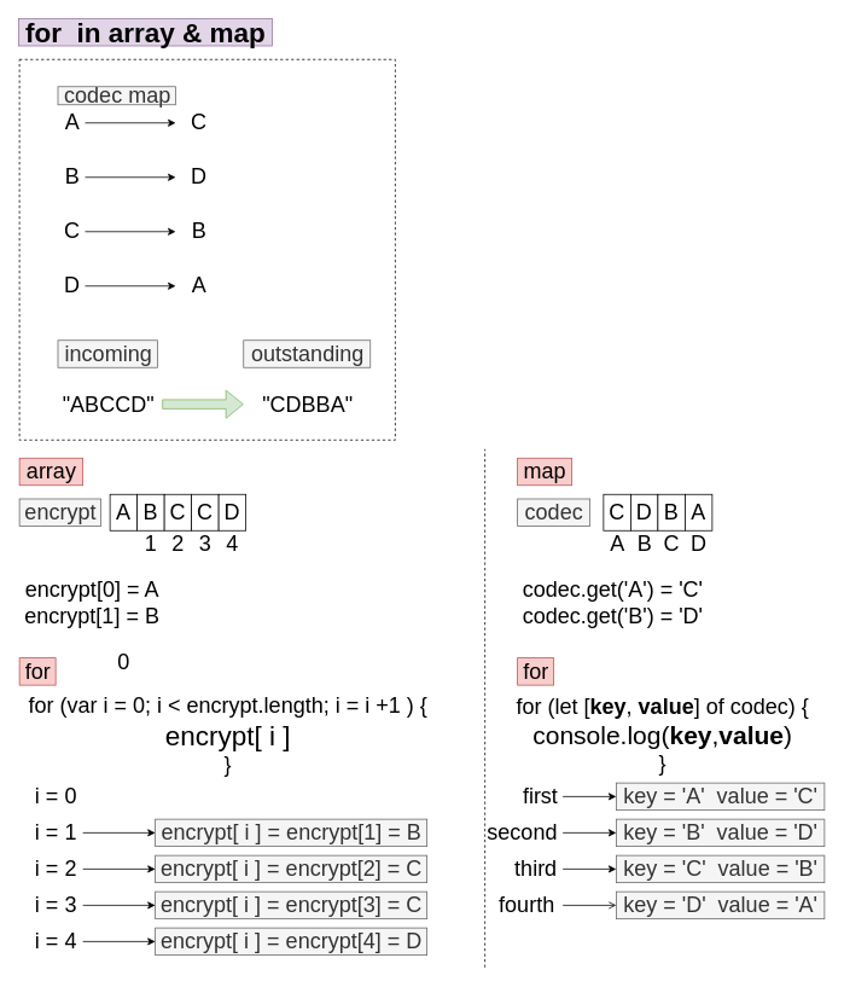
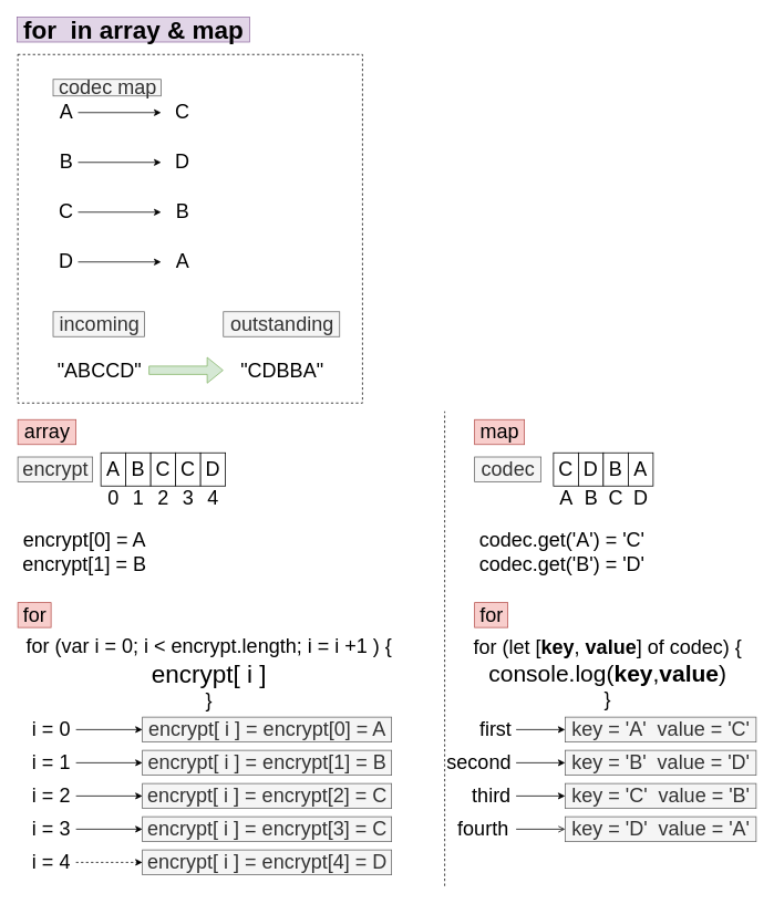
- <mxCell id="9" value="0" style="text;html=1;align=center;verticalAlign=middle;resizable=0;points=[];autosize=1;fontSize=24;" vertex="1" parent="1"><mxGeometry x="121" y="715" width="30" height="30" as="geometry" /></mxCell>
+ <mxCell id="9" value="0" style="text;html=1;align=center;verticalAlign=middle;resizable=0;points=[];autosize=1;fontSize=24;" vertex="1" parent="1"><mxGeometry x="121" y="585" width="30" height="30" as="geometry" /></mxCell>
+ <mxCell id="18" value="" style="edgeStyle=orthogonalEdgeStyle;rounded=0;orthogonalLoop=1;jettySize=auto;html=1;fontSize=24;" edge="1" parent="1" source="19" target="20"><mxGeometry relative="1" as="geometry" /></mxCell>
+ <mxCell id="20" value="encrypt[ i ] = encrypt[0] = A" style="text;html=1;align=center;verticalAlign=middle;resizable=0;points=[];autosize=1;fontSize=24;fillColor=#f5f5f5;strokeColor=#666666;fontColor=#333333;" vertex="1" parent="1"><mxGeometry x="171" y="863.5" width="300" height="30" as="geometry" /></mxCell>
- <mxCell id="30" value="" style="edgeStyle=orthogonalEdgeStyle;rounded=0;orthogonalLoop=1;jettySize=auto;html=1;fontSize=24;" edge="1" parent="1" source="31" target="32"><mxGeometry relative="1" as="geometry" /></mxCell>
+ <mxCell id="30" value="" style="edgeStyle=orthogonalEdgeStyle;rounded=0;orthogonalLoop=1;jettySize=auto;html=1;fontSize=24;dashed=1;" edge="1" parent="1" source="31" target="32"><mxGeometry relative="1" as="geometry" /></mxCell>
